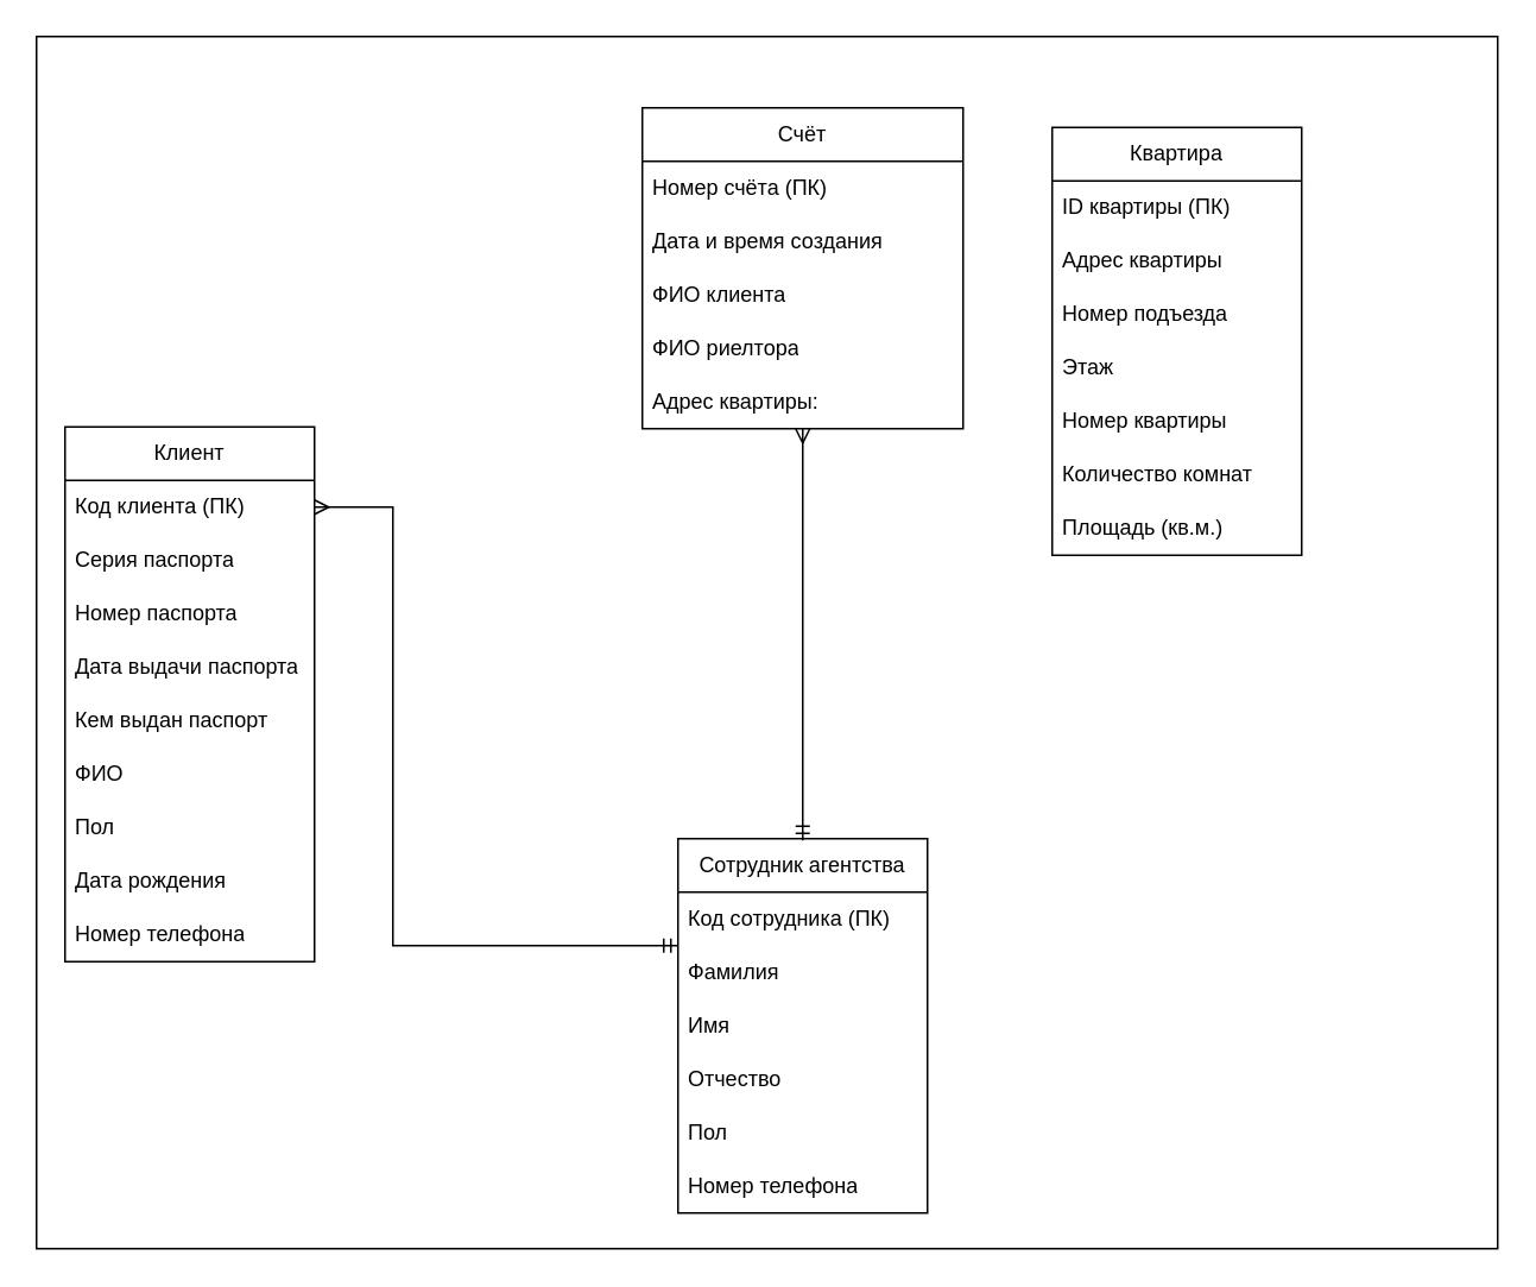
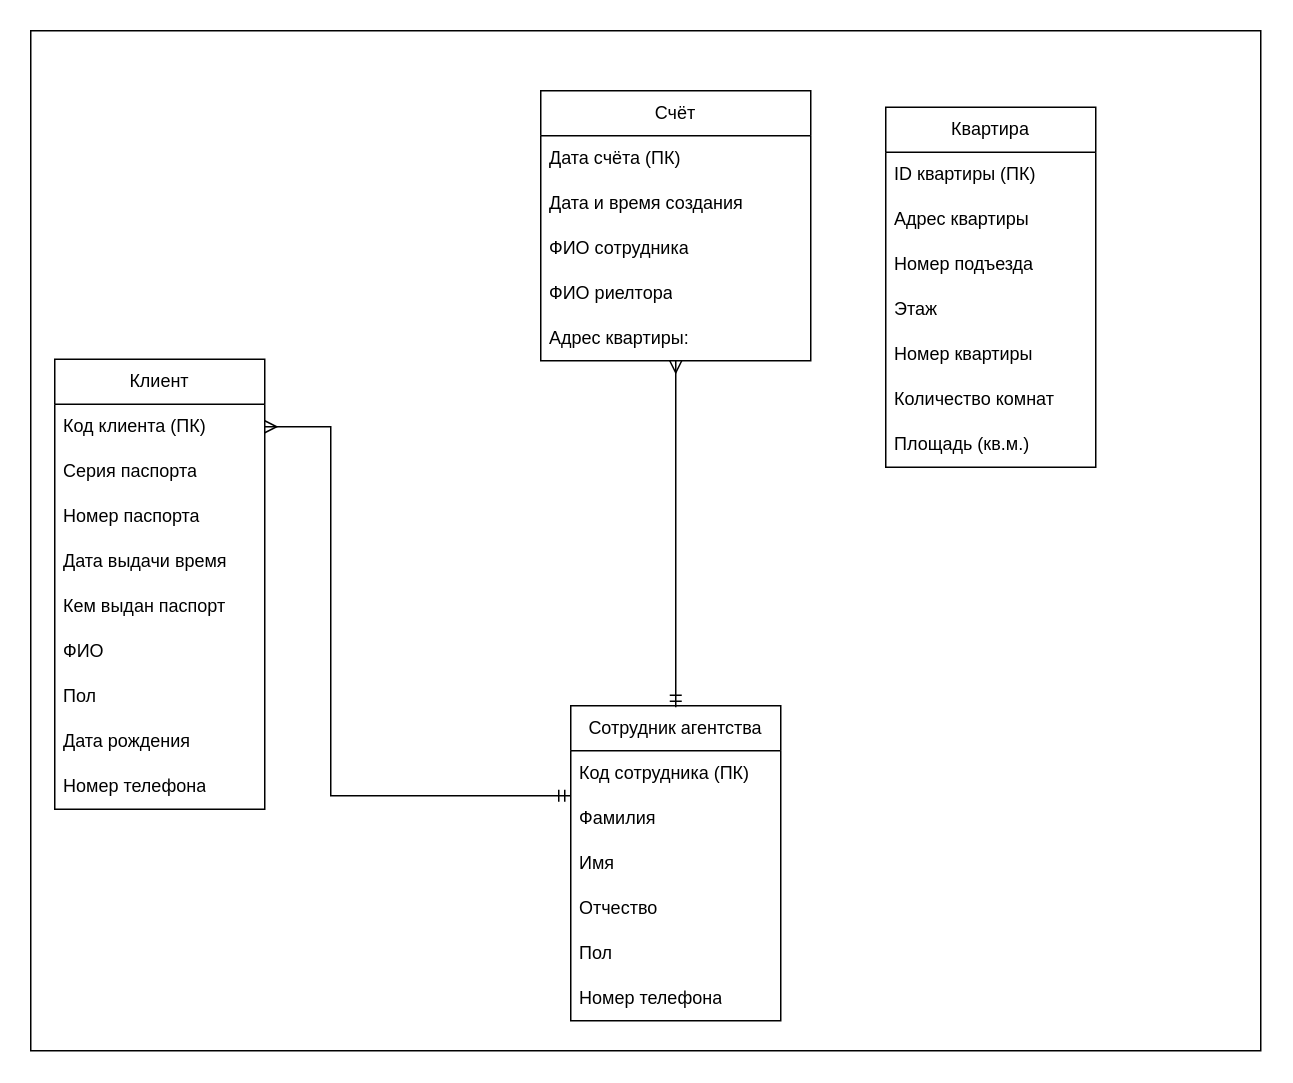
- <mxCell id="14" value="Номер счёта (ПК)" style="text;strokeColor=none;fillColor=none;align=left;verticalAlign=middle;spacingLeft=4;spacingRight=4;overflow=hidden;points=[[0,0.5],[1,0.5]];portConstraint=eastwest;rotatable=0;whiteSpace=wrap;html=1;" parent="13" vertex="1"><mxGeometry y="30" width="180" height="30" as="geometry" /></mxCell>
+ <mxCell id="14" value="Дата счёта (ПК)" style="text;strokeColor=none;fillColor=none;align=left;verticalAlign=middle;spacingLeft=4;spacingRight=4;overflow=hidden;points=[[0,0.5],[1,0.5]];portConstraint=eastwest;rotatable=0;whiteSpace=wrap;html=1;" parent="13" vertex="1"><mxGeometry y="30" width="180" height="30" as="geometry" /></mxCell>
- <mxCell id="16" value="ФИО клиента" style="text;strokeColor=none;fillColor=none;align=left;verticalAlign=middle;spacingLeft=4;spacingRight=4;overflow=hidden;points=[[0,0.5],[1,0.5]];portConstraint=eastwest;rotatable=0;whiteSpace=wrap;html=1;" parent="13" vertex="1"><mxGeometry y="90" width="180" height="30" as="geometry" /></mxCell>
+ <mxCell id="16" value="ФИО сотрудника" style="text;strokeColor=none;fillColor=none;align=left;verticalAlign=middle;spacingLeft=4;spacingRight=4;overflow=hidden;points=[[0,0.5],[1,0.5]];portConstraint=eastwest;rotatable=0;whiteSpace=wrap;html=1;" parent="13" vertex="1"><mxGeometry y="90" width="180" height="30" as="geometry" /></mxCell>
- <mxCell id="7" value="Дата выдачи паспорта" style="text;strokeColor=none;fillColor=none;align=left;verticalAlign=middle;spacingLeft=4;spacingRight=4;overflow=hidden;points=[[0,0.5],[1,0.5]];portConstraint=eastwest;rotatable=0;whiteSpace=wrap;html=1;" parent="3" vertex="1"><mxGeometry y="120" width="140" height="30" as="geometry" /></mxCell>
+ <mxCell id="7" value="Дата выдачи время" style="text;strokeColor=none;fillColor=none;align=left;verticalAlign=middle;spacingLeft=4;spacingRight=4;overflow=hidden;points=[[0,0.5],[1,0.5]];portConstraint=eastwest;rotatable=0;whiteSpace=wrap;html=1;" parent="3" vertex="1"><mxGeometry y="120" width="140" height="30" as="geometry" /></mxCell>
